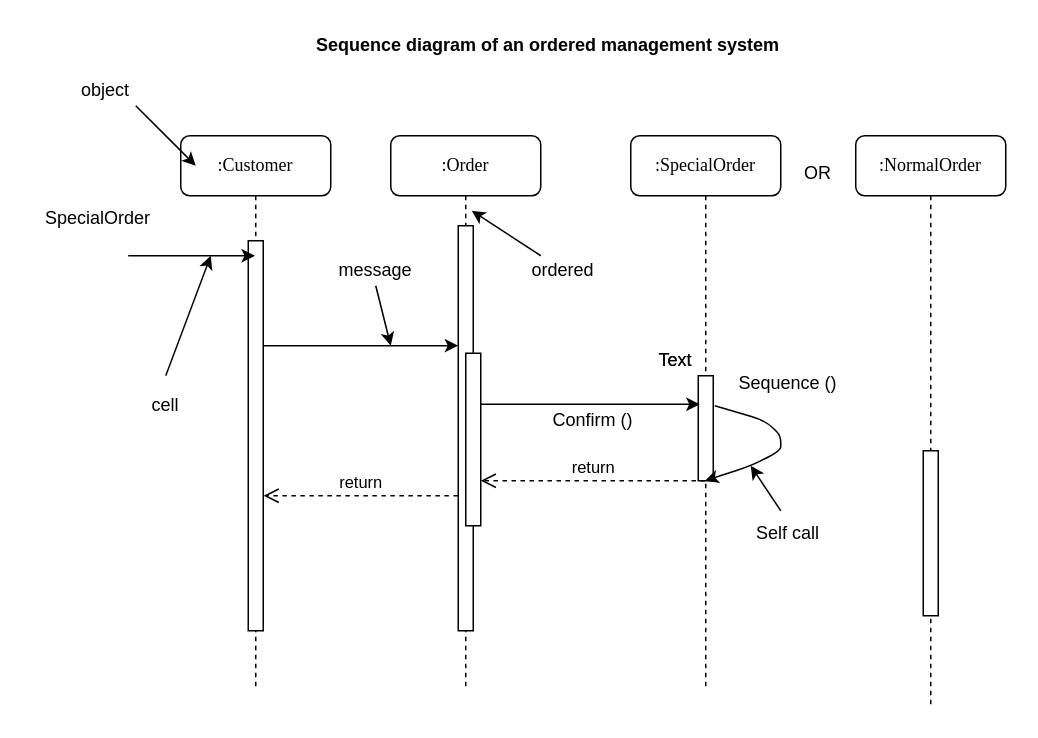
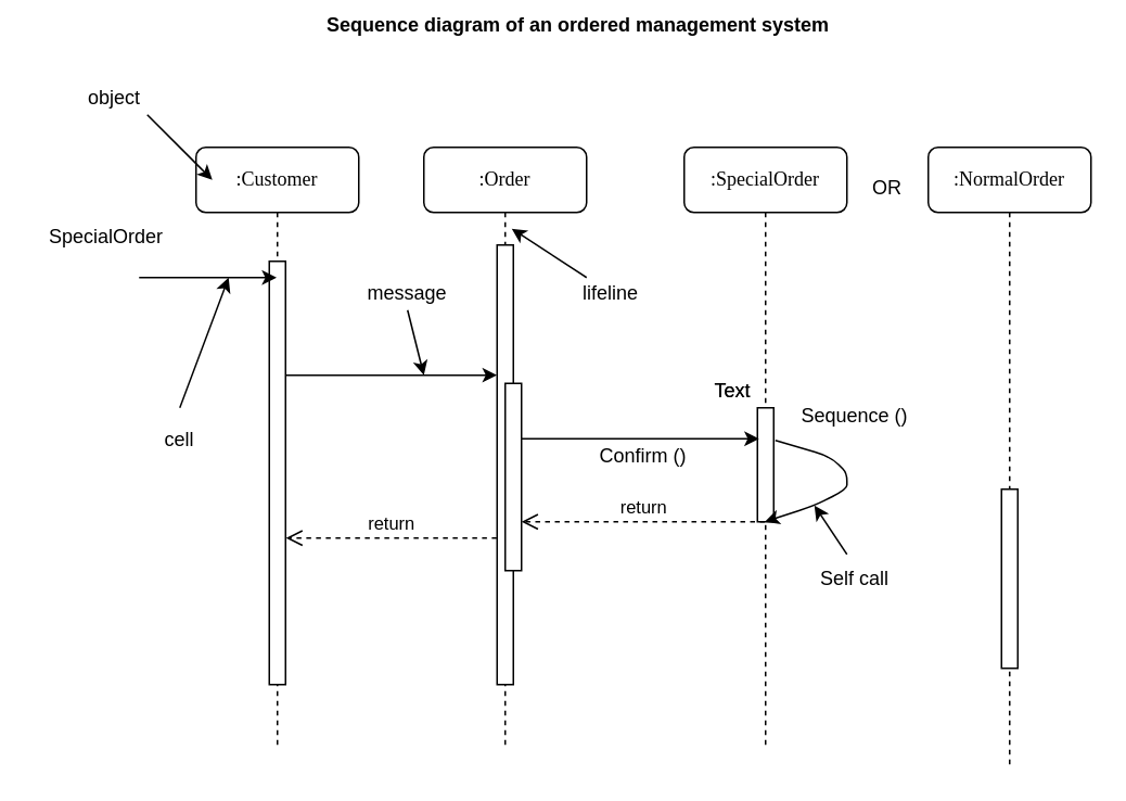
- <mxCell id="33" value="Sequence diagram of an ordered management system" parent="1" vertex="1" style="text;html=1;strokeColor=none;fillColor=none;align=center;verticalAlign=middle;whiteSpace=wrap;rounded=0;fontStyle=1"><mxGeometry as="geometry" height="20" width="410" y="20" x="160" /></mxCell>
+ <mxCell id="33" value="Sequence diagram of an ordered management system" parent="1" vertex="1" style="text;html=1;strokeColor=none;fillColor=none;align=center;verticalAlign=middle;whiteSpace=wrap;rounded=0;fontStyle=1"><mxGeometry x="150" y="5" as="geometry" height="20" width="410" /></mxCell>
- <mxCell id="13" value="ordered" parent="1" vertex="1" style="text;html=1;strokeColor=none;fillColor=none;align=center;verticalAlign=middle;whiteSpace=wrap;rounded=0;"><mxGeometry as="geometry" height="30" width="90" y="165" x="330" /></mxCell>
+ <mxCell id="13" value="lifeline" parent="1" vertex="1" style="text;html=1;strokeColor=none;fillColor=none;align=center;verticalAlign=middle;whiteSpace=wrap;rounded=0;"><mxGeometry as="geometry" height="30" width="90" y="165" x="330" /></mxCell>
